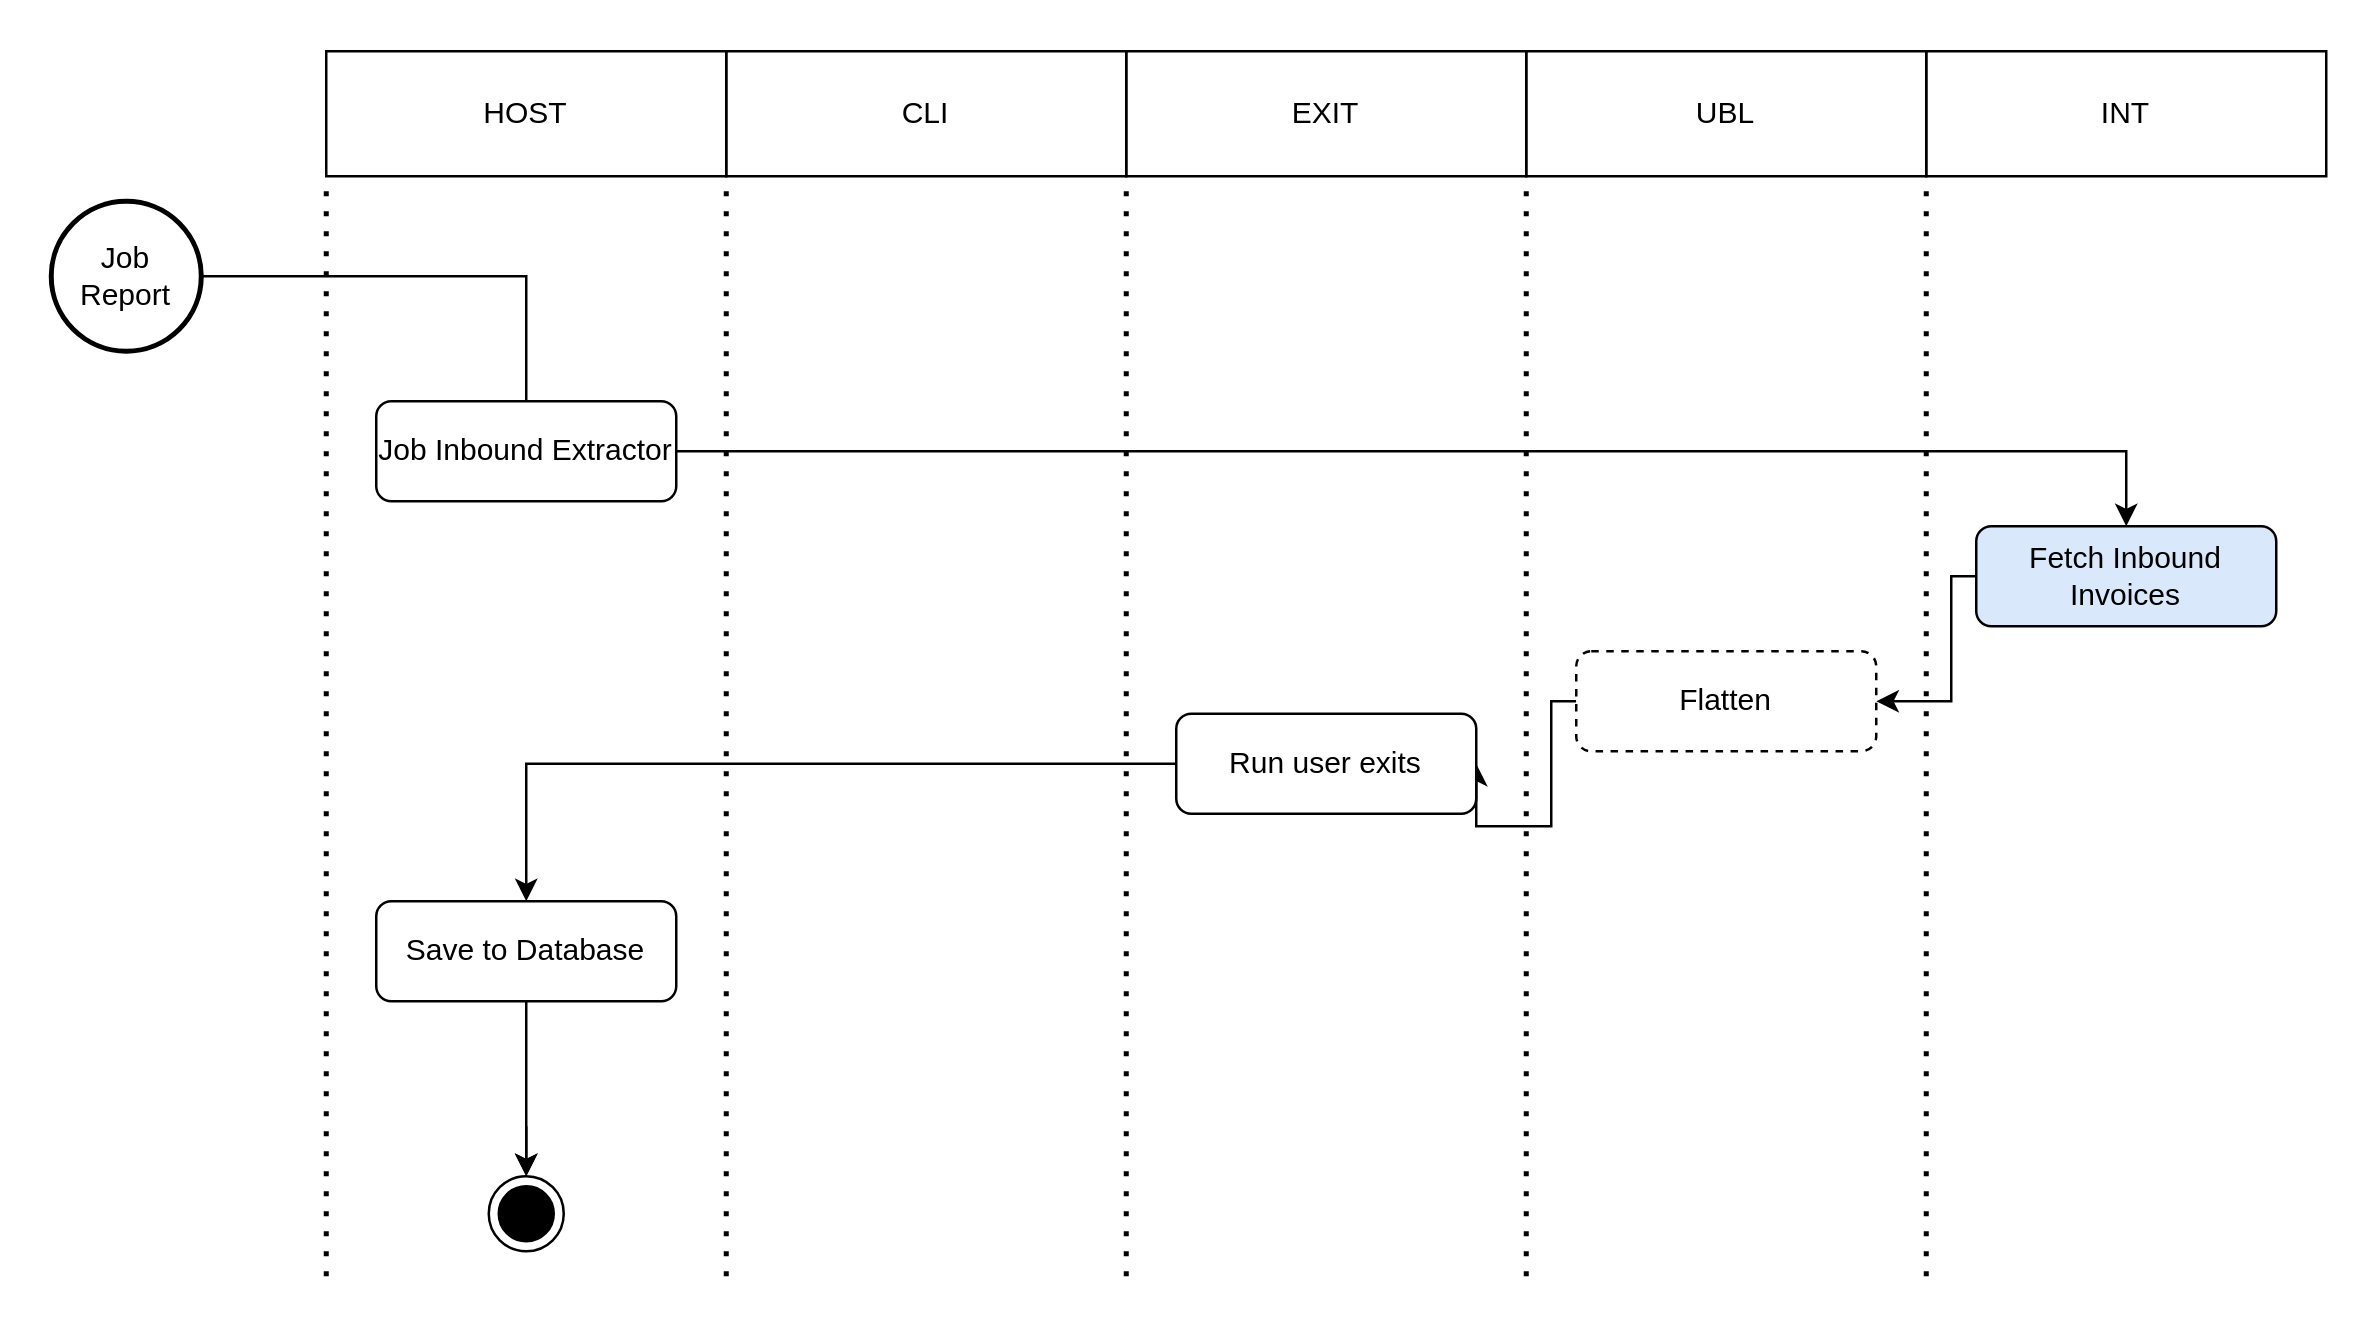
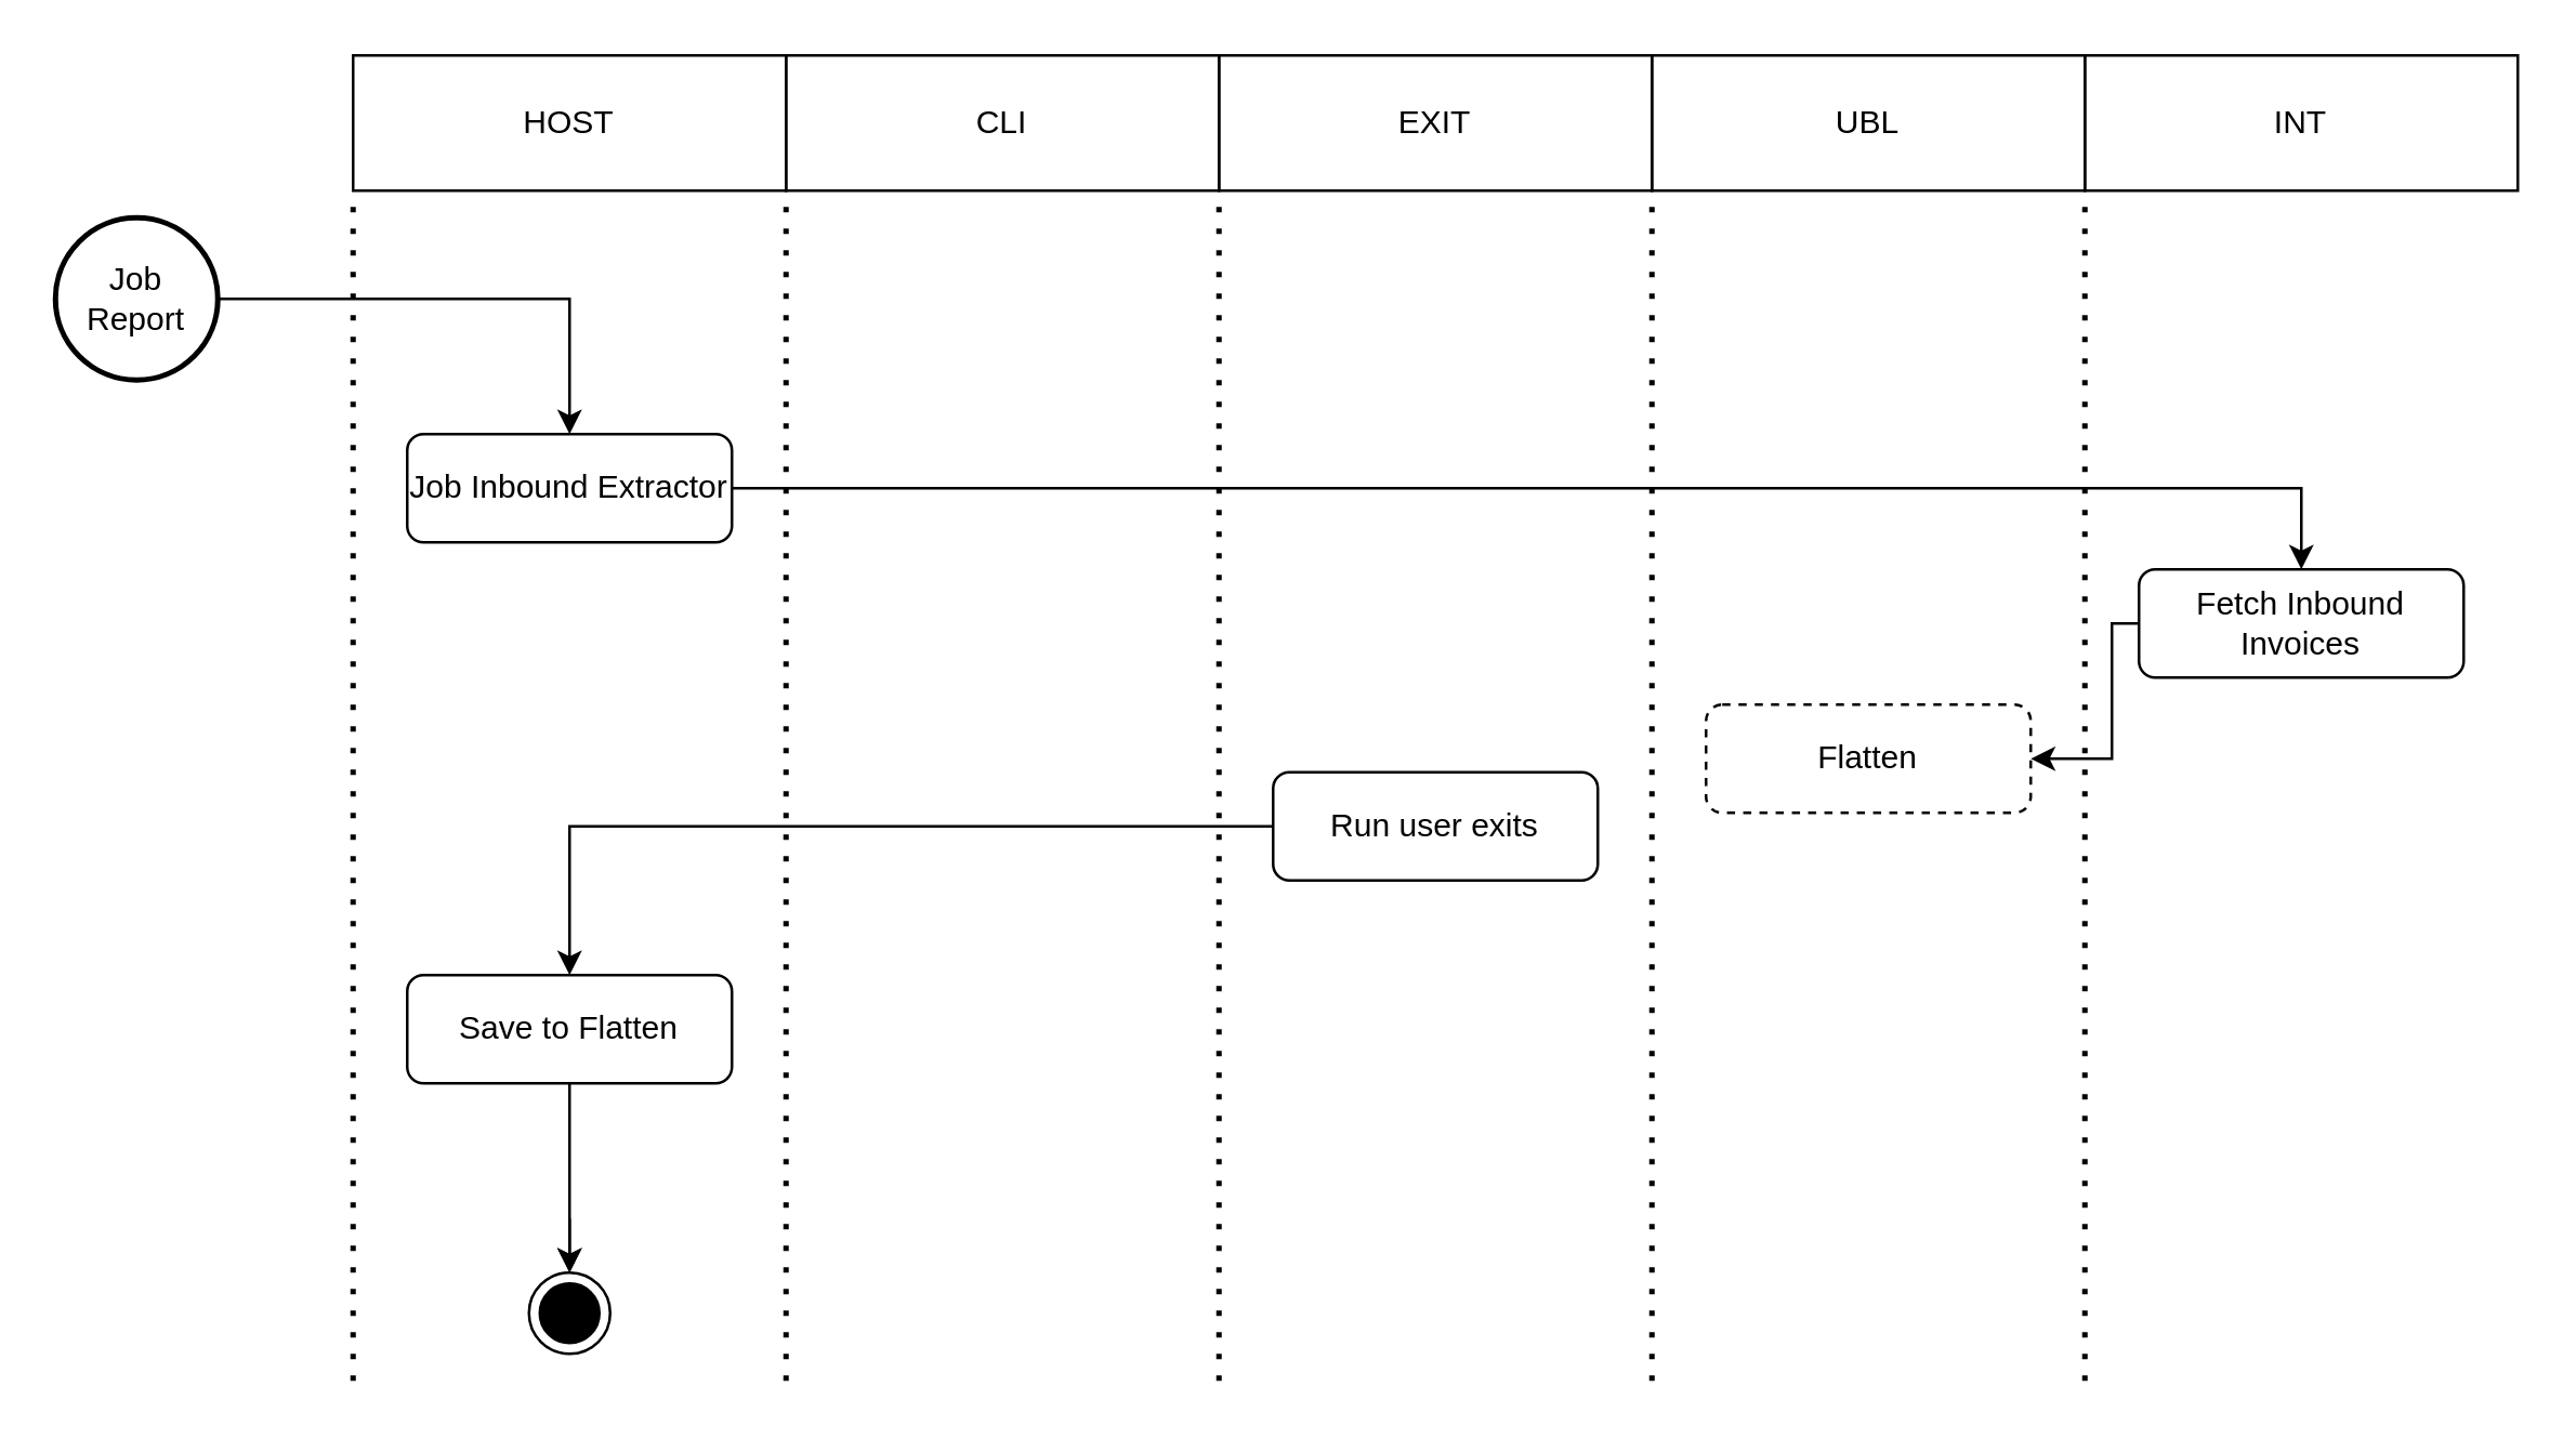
- <mxCell id="7" style="edgeStyle=orthogonalEdgeStyle;rounded=0;orthogonalLoop=1;jettySize=auto;html=1;entryX=0.5;entryY=0;entryDx=0;entryDy=0;endArrow=none;" edge="1" parent="1" source="8" target="10"><mxGeometry relative="1" as="geometry" /></mxCell>
+ <mxCell id="7" style="edgeStyle=orthogonalEdgeStyle;rounded=0;orthogonalLoop=1;jettySize=auto;html=1;entryX=0.5;entryY=0;entryDx=0;entryDy=0;" edge="1" parent="1" source="8" target="10"><mxGeometry relative="1" as="geometry" /></mxCell>
- <mxCell id="19" value="Fetch Inbound Invoices" style="rounded=1;whiteSpace=wrap;html=1;fillColor=#dae8fc;" vertex="1" parent="1"><mxGeometry x="790" y="210" width="120" height="40" as="geometry" /></mxCell>
+ <mxCell id="19" value="Fetch Inbound Invoices" style="rounded=1;whiteSpace=wrap;html=1;" vertex="1" parent="1"><mxGeometry x="790" y="210" width="120" height="40" as="geometry" /></mxCell>
- <mxCell id="20" style="edgeStyle=orthogonalEdgeStyle;rounded=0;orthogonalLoop=1;jettySize=auto;html=1;entryX=1;entryY=0.5;entryDx=0;entryDy=0;" edge="1" parent="1" source="21" target="23"><mxGeometry relative="1" as="geometry"><Array as="points"><mxPoint x="620" y="280" /><mxPoint x="620" y="330" /></Array></mxGeometry></mxCell>
- <mxCell id="25" value="Save to Database" style="rounded=1;whiteSpace=wrap;html=1;" vertex="1" parent="1"><mxGeometry x="150" y="360" width="120" height="40" as="geometry" /></mxCell>
+ <mxCell id="25" value="Save to Flatten" style="rounded=1;whiteSpace=wrap;html=1;" vertex="1" parent="1"><mxGeometry x="150" y="360" width="120" height="40" as="geometry" /></mxCell>
